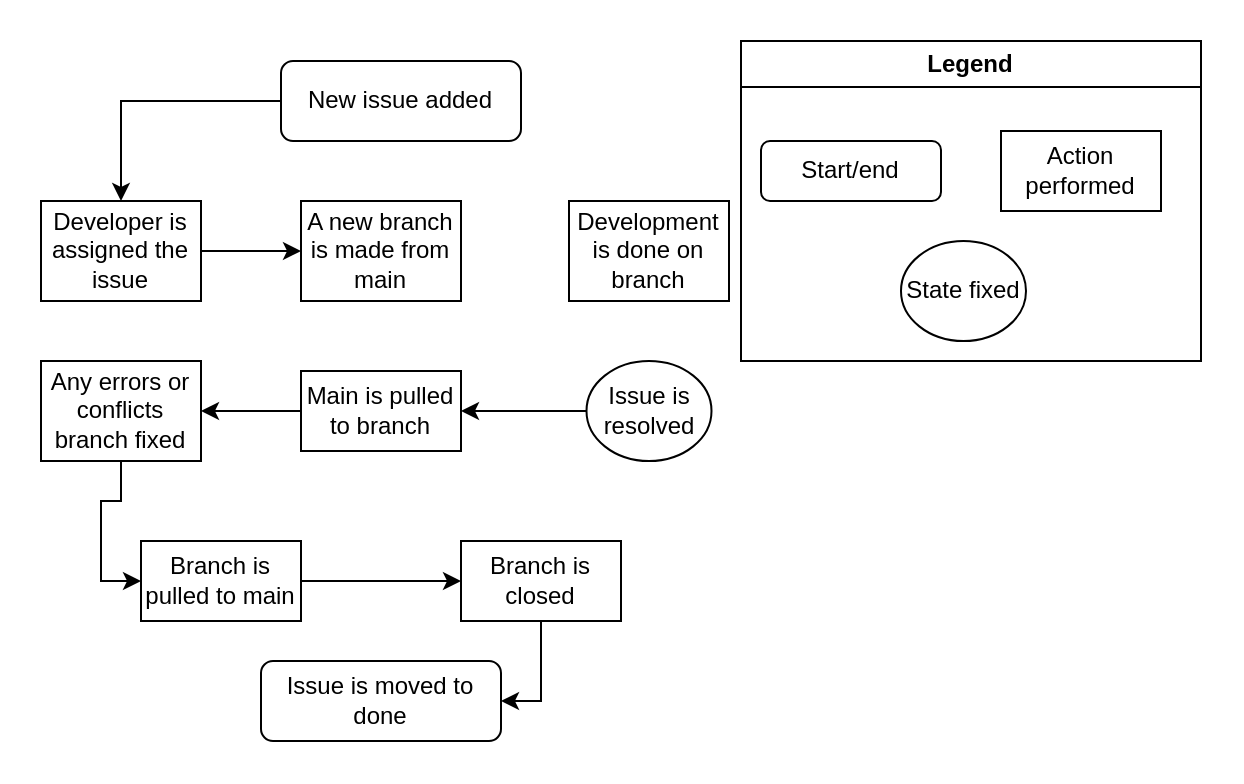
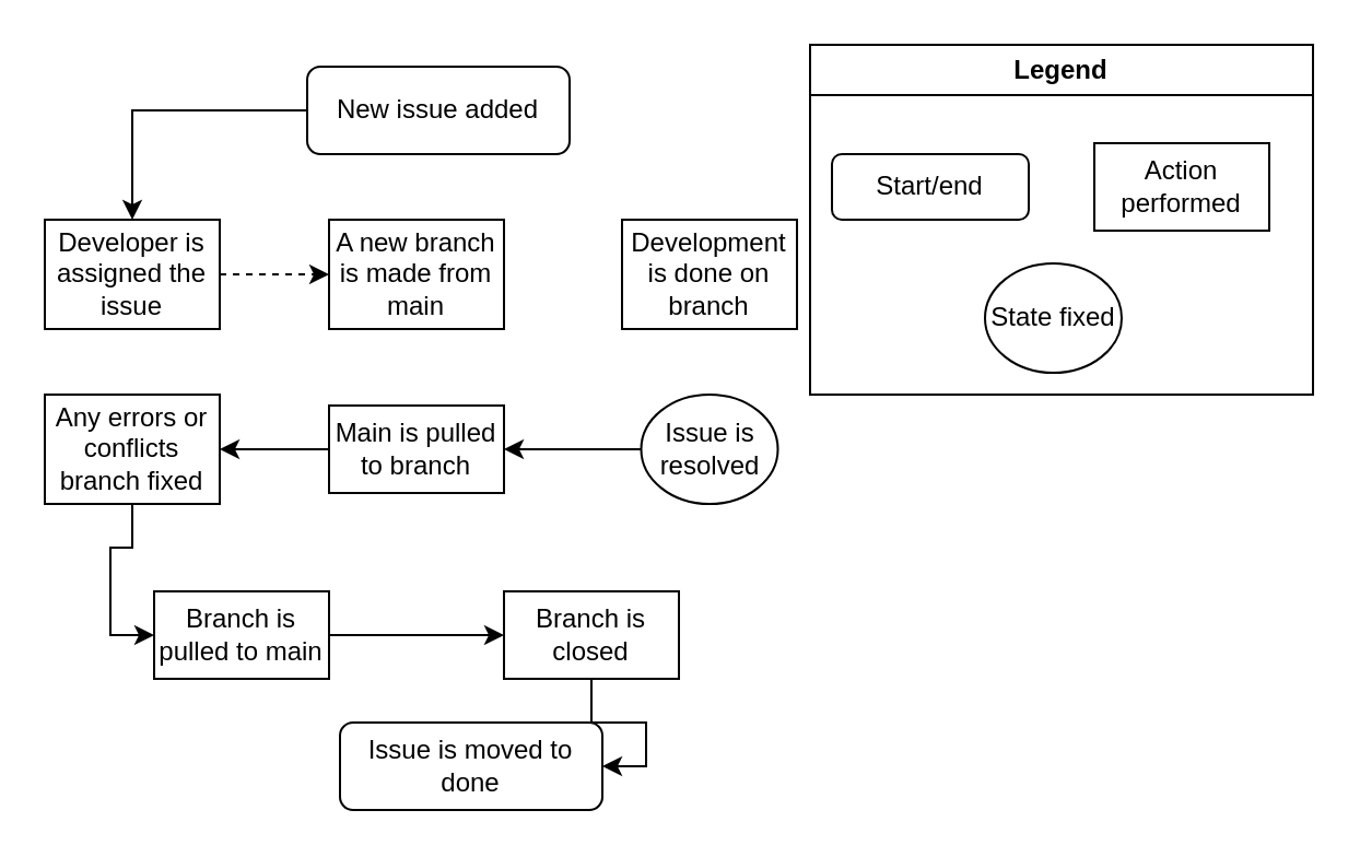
- <mxCell id="8" style="edgeStyle=orthogonalEdgeStyle;rounded=0;orthogonalLoop=1;jettySize=auto;html=1;entryX=0;entryY=0.5;entryDx=0;entryDy=0;" edge="1" parent="1" source="9" target="10"><mxGeometry relative="1" as="geometry" /></mxCell>
+ <mxCell id="8" style="edgeStyle=orthogonalEdgeStyle;rounded=0;orthogonalLoop=1;jettySize=auto;html=1;entryX=0;entryY=0.5;entryDx=0;entryDy=0;dashed=1;" edge="1" parent="1" source="9" target="10"><mxGeometry relative="1" as="geometry" /></mxCell>
- <mxCell id="20" value="Issue is moved to done" style="rounded=1;whiteSpace=wrap;html=1;fontSize=12;glass=0;strokeWidth=1;shadow=0;" vertex="1" parent="1"><mxGeometry x="130" y="330" width="120" height="40" as="geometry" /></mxCell>
+ <mxCell id="20" value="Issue is moved to done" style="rounded=1;whiteSpace=wrap;html=1;fontSize=12;glass=0;strokeWidth=1;shadow=0;" vertex="1" parent="1"><mxGeometry x="155" y="330" width="120" height="40" as="geometry" /></mxCell>
